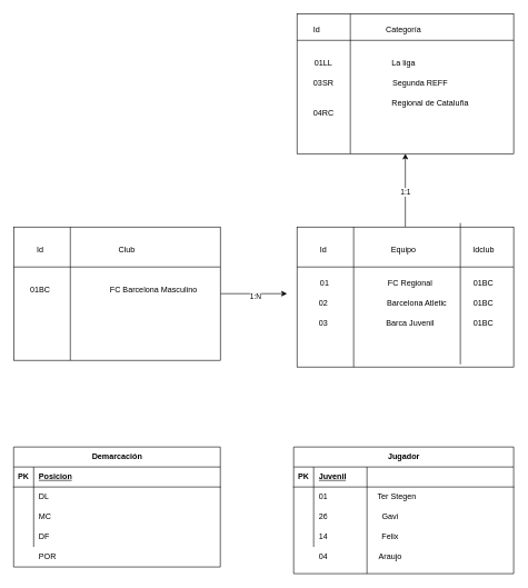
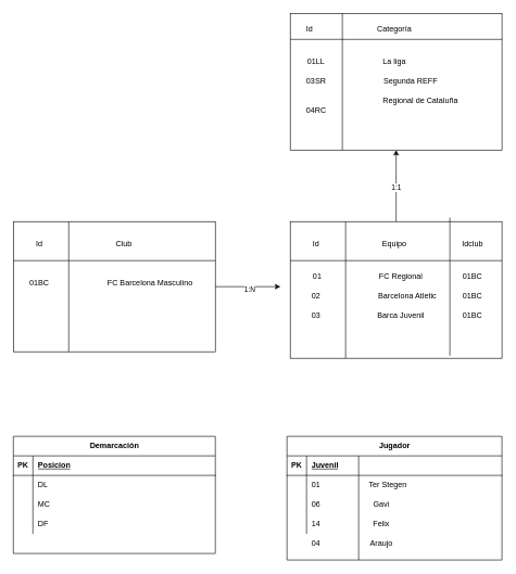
- <mxCell id="43" value="26" style="shape=partialRectangle;connectable=0;fillColor=none;top=0;left=0;bottom=0;right=0;align=left;spacingLeft=6;overflow=hidden;whiteSpace=wrap;html=1;" vertex="1" parent="41"><mxGeometry x="30" width="300" height="30" as="geometry"><mxRectangle width="300" height="30" as="alternateBounds" /></mxGeometry></mxCell>
+ <mxCell id="43" value="06" style="shape=partialRectangle;connectable=0;fillColor=none;top=0;left=0;bottom=0;right=0;align=left;spacingLeft=6;overflow=hidden;whiteSpace=wrap;html=1;" vertex="1" parent="41"><mxGeometry x="30" width="300" height="30" as="geometry"><mxRectangle width="300" height="30" as="alternateBounds" /></mxGeometry></mxCell>
- <mxCell id="61" value="POR" style="shape=partialRectangle;connectable=0;fillColor=none;top=0;left=0;bottom=0;right=0;align=left;spacingLeft=6;overflow=hidden;whiteSpace=wrap;html=1;" vertex="1" parent="1"><mxGeometry x="50" y="820" width="280" height="30" as="geometry"><mxRectangle width="280" height="30" as="alternateBounds" /></mxGeometry></mxCell>
